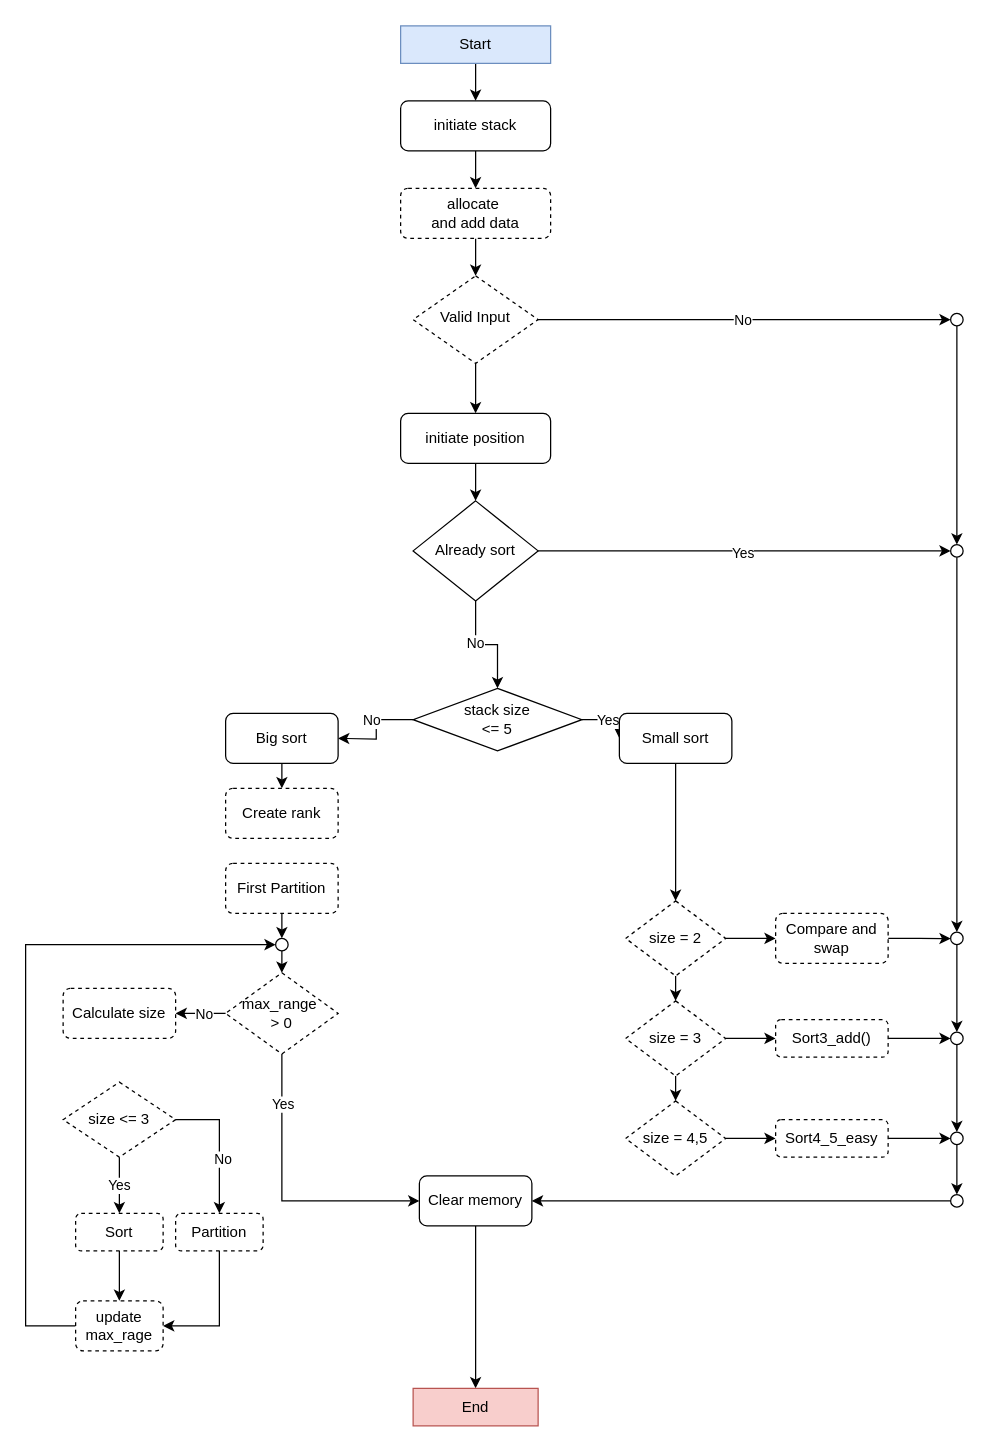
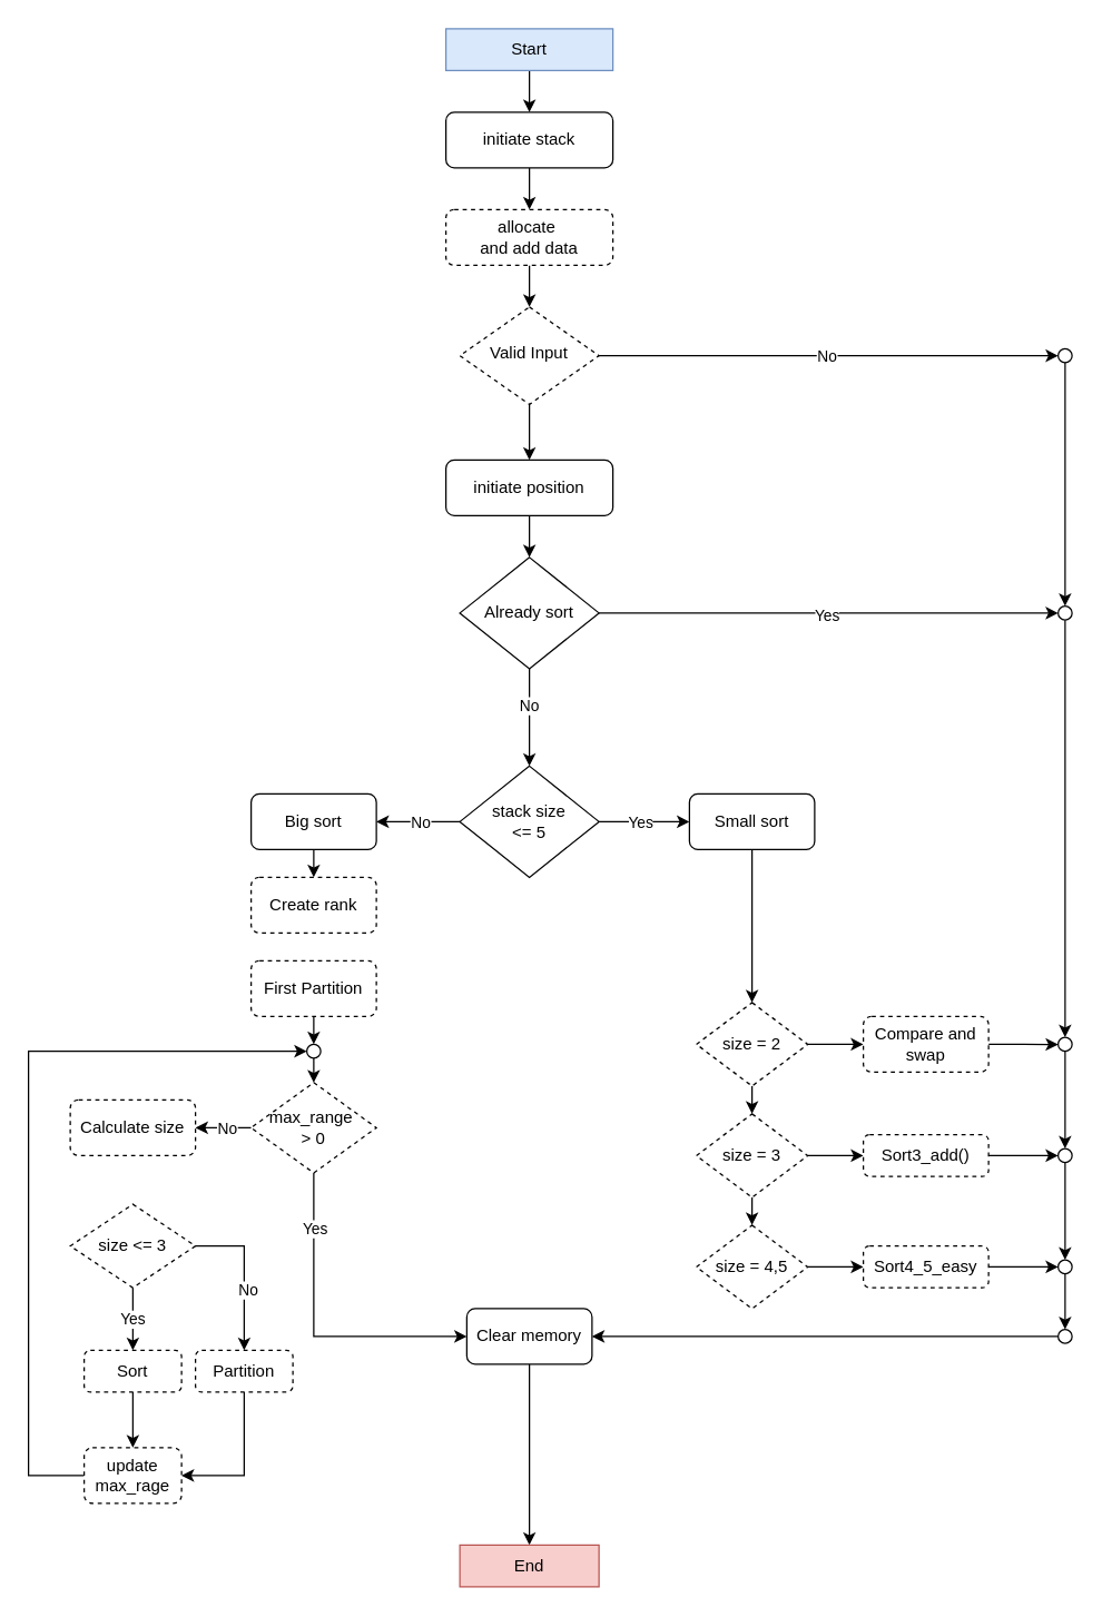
- <mxCell id="21" value="&lt;div&gt;stack size &lt;br&gt;&lt;/div&gt;&lt;div&gt;&amp;lt;= 5&lt;br&gt;&lt;/div&gt;" style="rhombus;whiteSpace=wrap;html=1;" vertex="1" parent="1"><mxGeometry x="330" y="550" width="135" height="50" as="geometry" /></mxCell>
+ <mxCell id="21" value="&lt;div&gt;stack size &lt;br&gt;&lt;/div&gt;&lt;div&gt;&amp;lt;= 5&lt;br&gt;&lt;/div&gt;" style="rhombus;whiteSpace=wrap;html=1;" vertex="1" parent="1"><mxGeometry x="330" y="550" width="100" height="80" as="geometry" /></mxCell>
